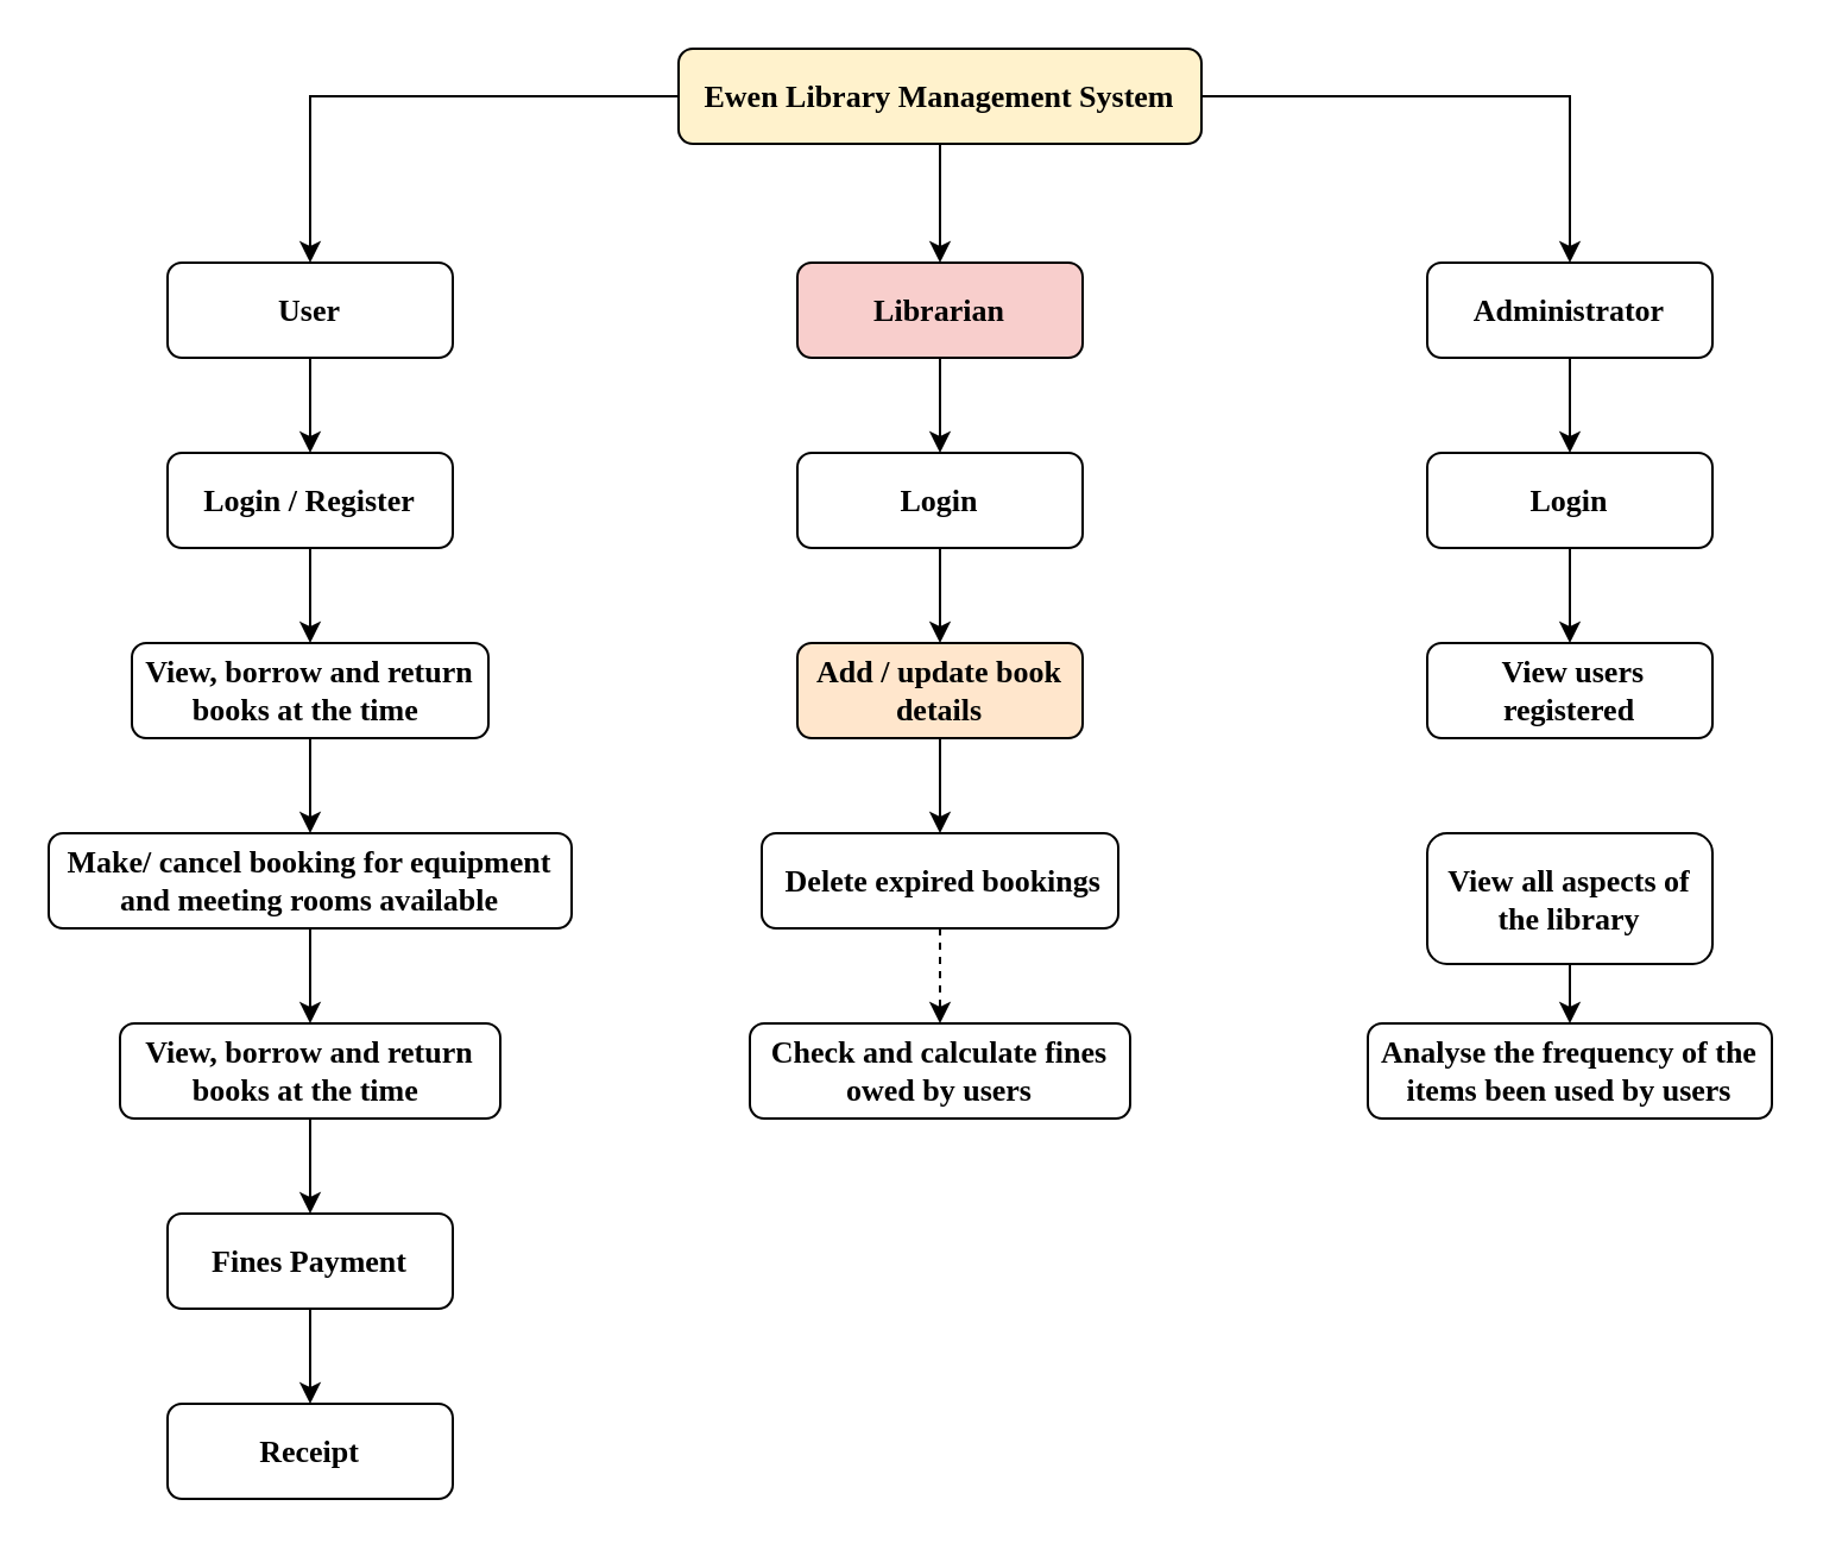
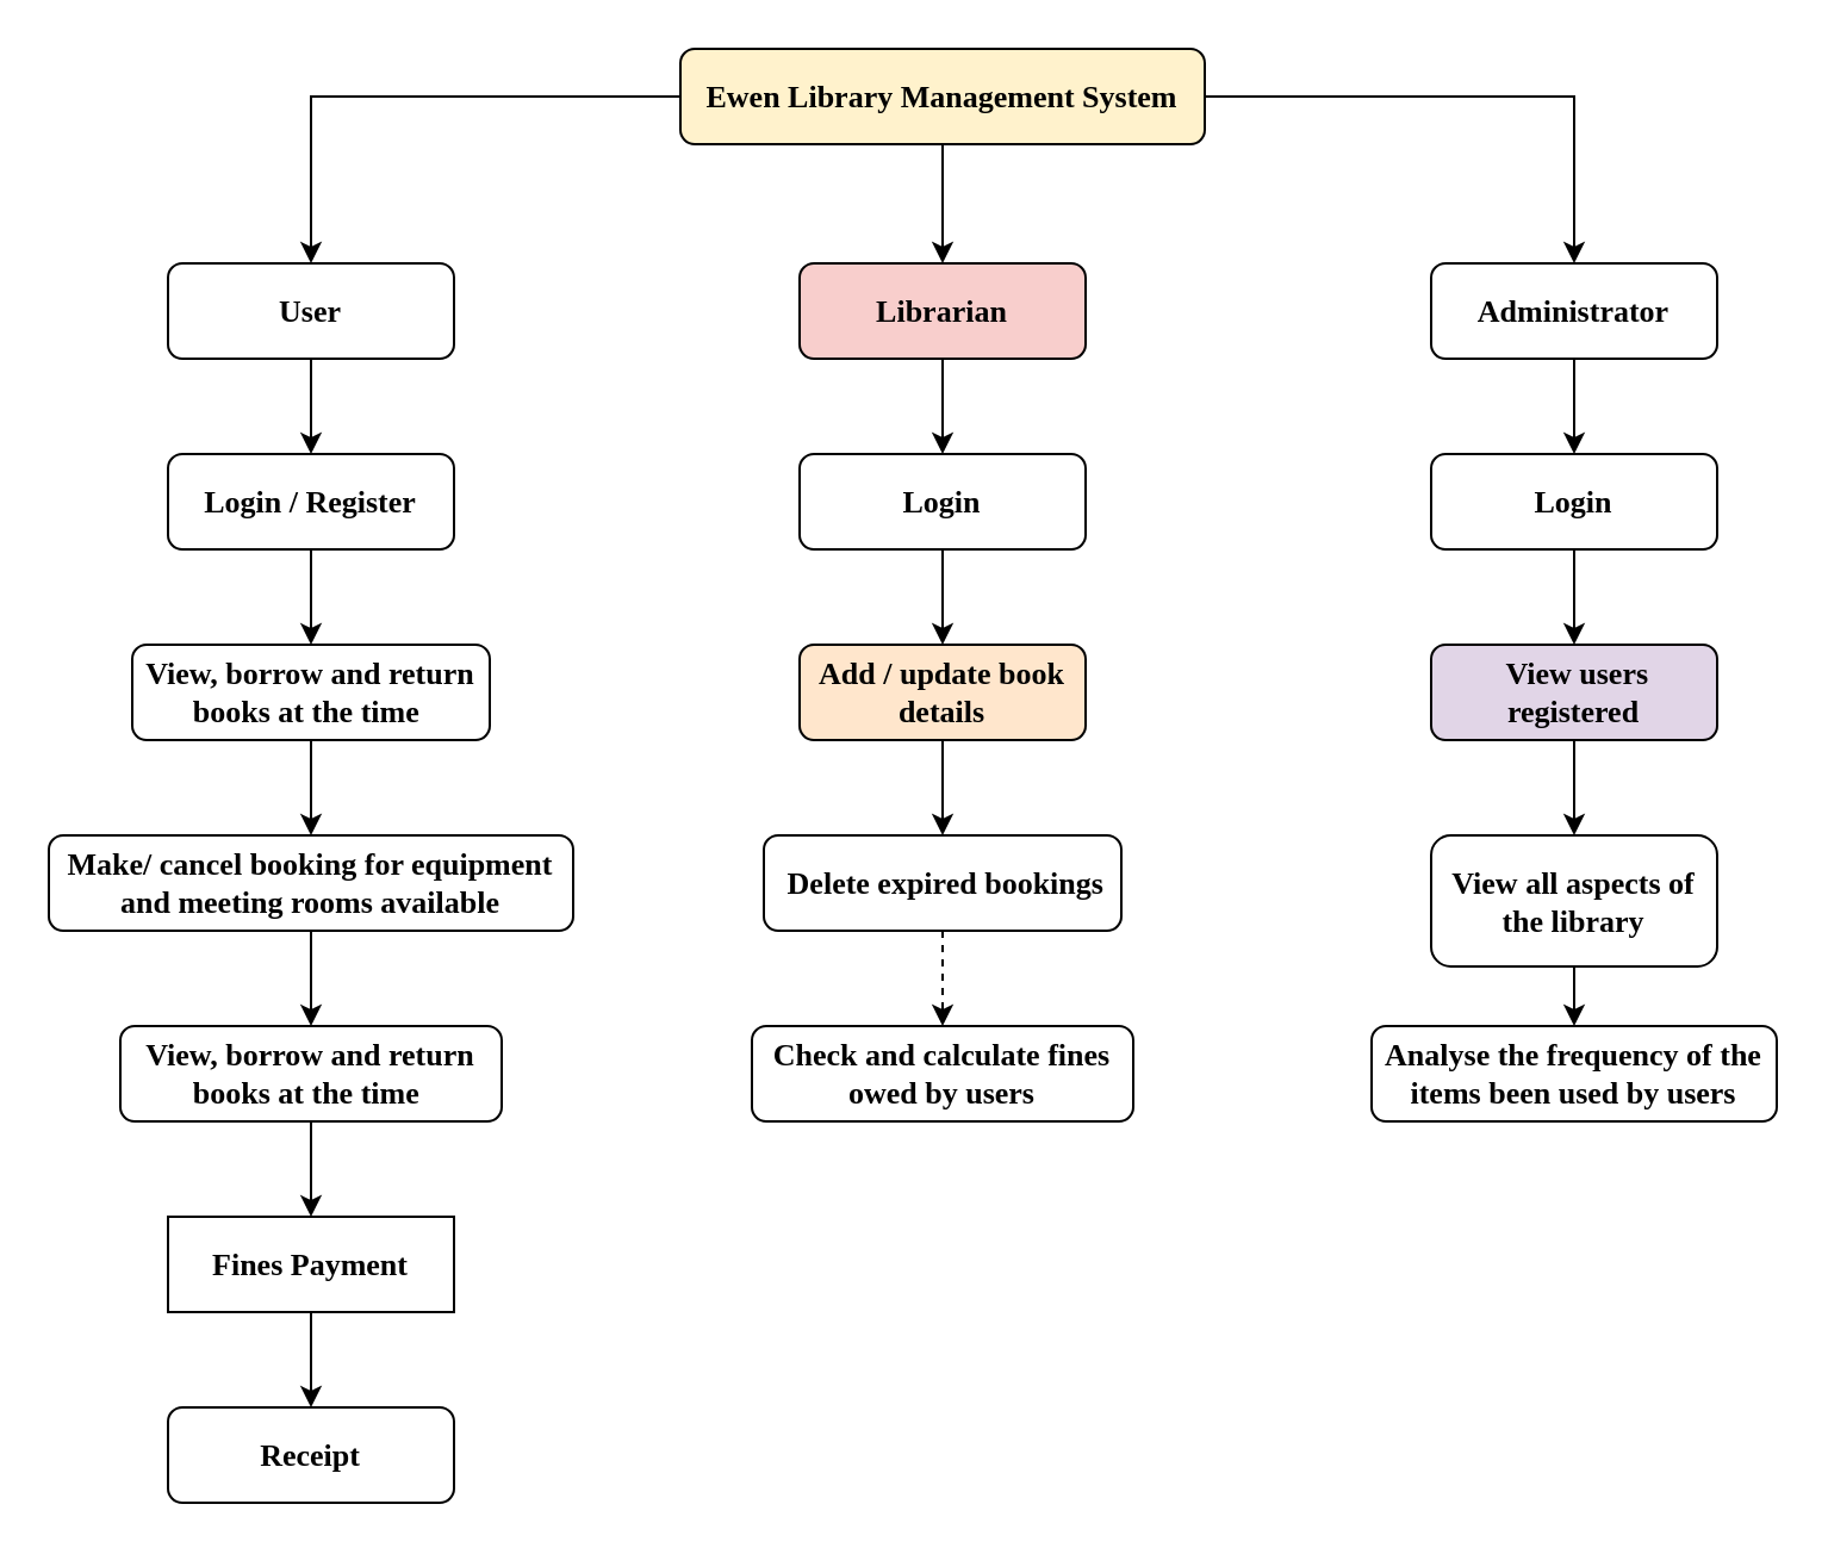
- <mxCell id="23" value="&amp;nbsp;View users registered" style="whiteSpace=wrap;html=1;rounded=1;glass=0;strokeWidth=1;shadow=0;fontStyle=1;fontFamily=Times New Roman;fontSize=13;" vertex="1" parent="1"><mxGeometry x="600" y="270" width="120" height="40" as="geometry" /></mxCell>
+ <mxCell id="23" value="&amp;nbsp;View users registered" style="whiteSpace=wrap;html=1;rounded=1;glass=0;strokeWidth=1;shadow=0;fontStyle=1;fontFamily=Times New Roman;fontSize=13;fillColor=#e1d5e7;" vertex="1" parent="1"><mxGeometry x="600" y="270" width="120" height="40" as="geometry" /></mxCell>
+ <mxCell id="22" value="" style="edgeStyle=orthogonalEdgeStyle;rounded=0;orthogonalLoop=1;jettySize=auto;html=1;" edge="1" parent="1" source="23" target="36"><mxGeometry relative="1" as="geometry" /></mxCell>
- <mxCell id="33" value="Fines Payment" style="whiteSpace=wrap;html=1;rounded=1;glass=0;strokeWidth=1;shadow=0;fontStyle=1;fontFamily=Times New Roman;fontSize=13;" vertex="1" parent="1"><mxGeometry x="70" y="510" width="120" height="40" as="geometry" /></mxCell>
+ <mxCell id="33" value="Fines Payment" style="whiteSpace=wrap;html=1;glass=0;strokeWidth=1;shadow=0;fontStyle=1;fontFamily=Times New Roman;fontSize=13;rounded=0;" vertex="1" parent="1"><mxGeometry x="70" y="510" width="120" height="40" as="geometry" /></mxCell>
